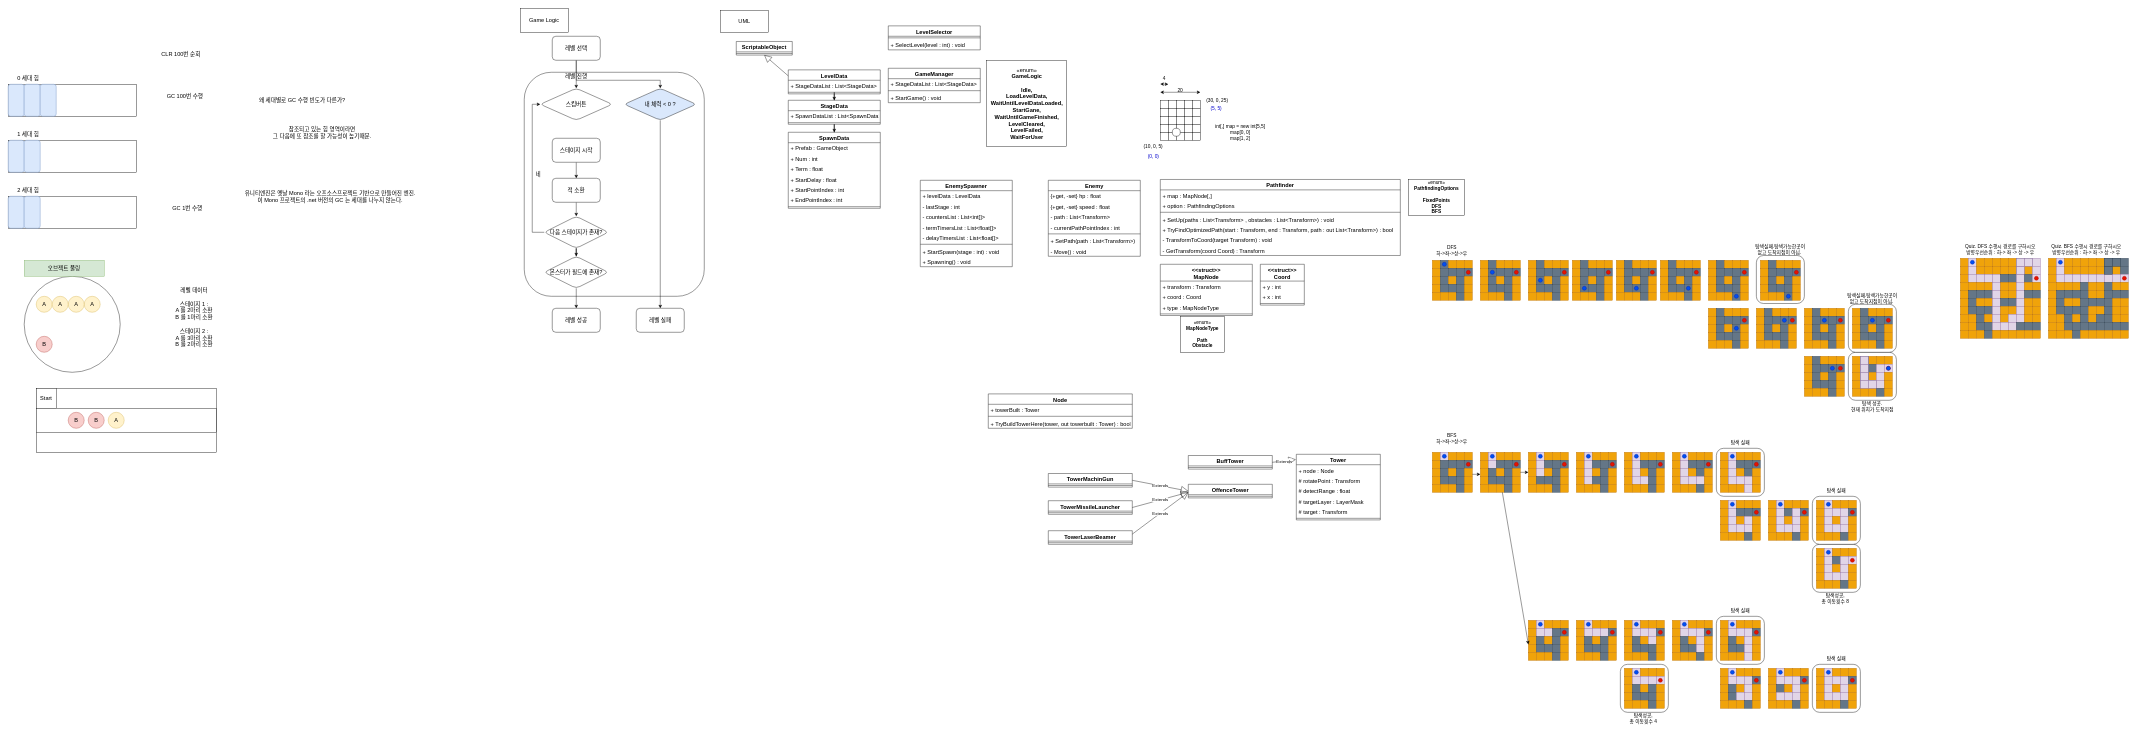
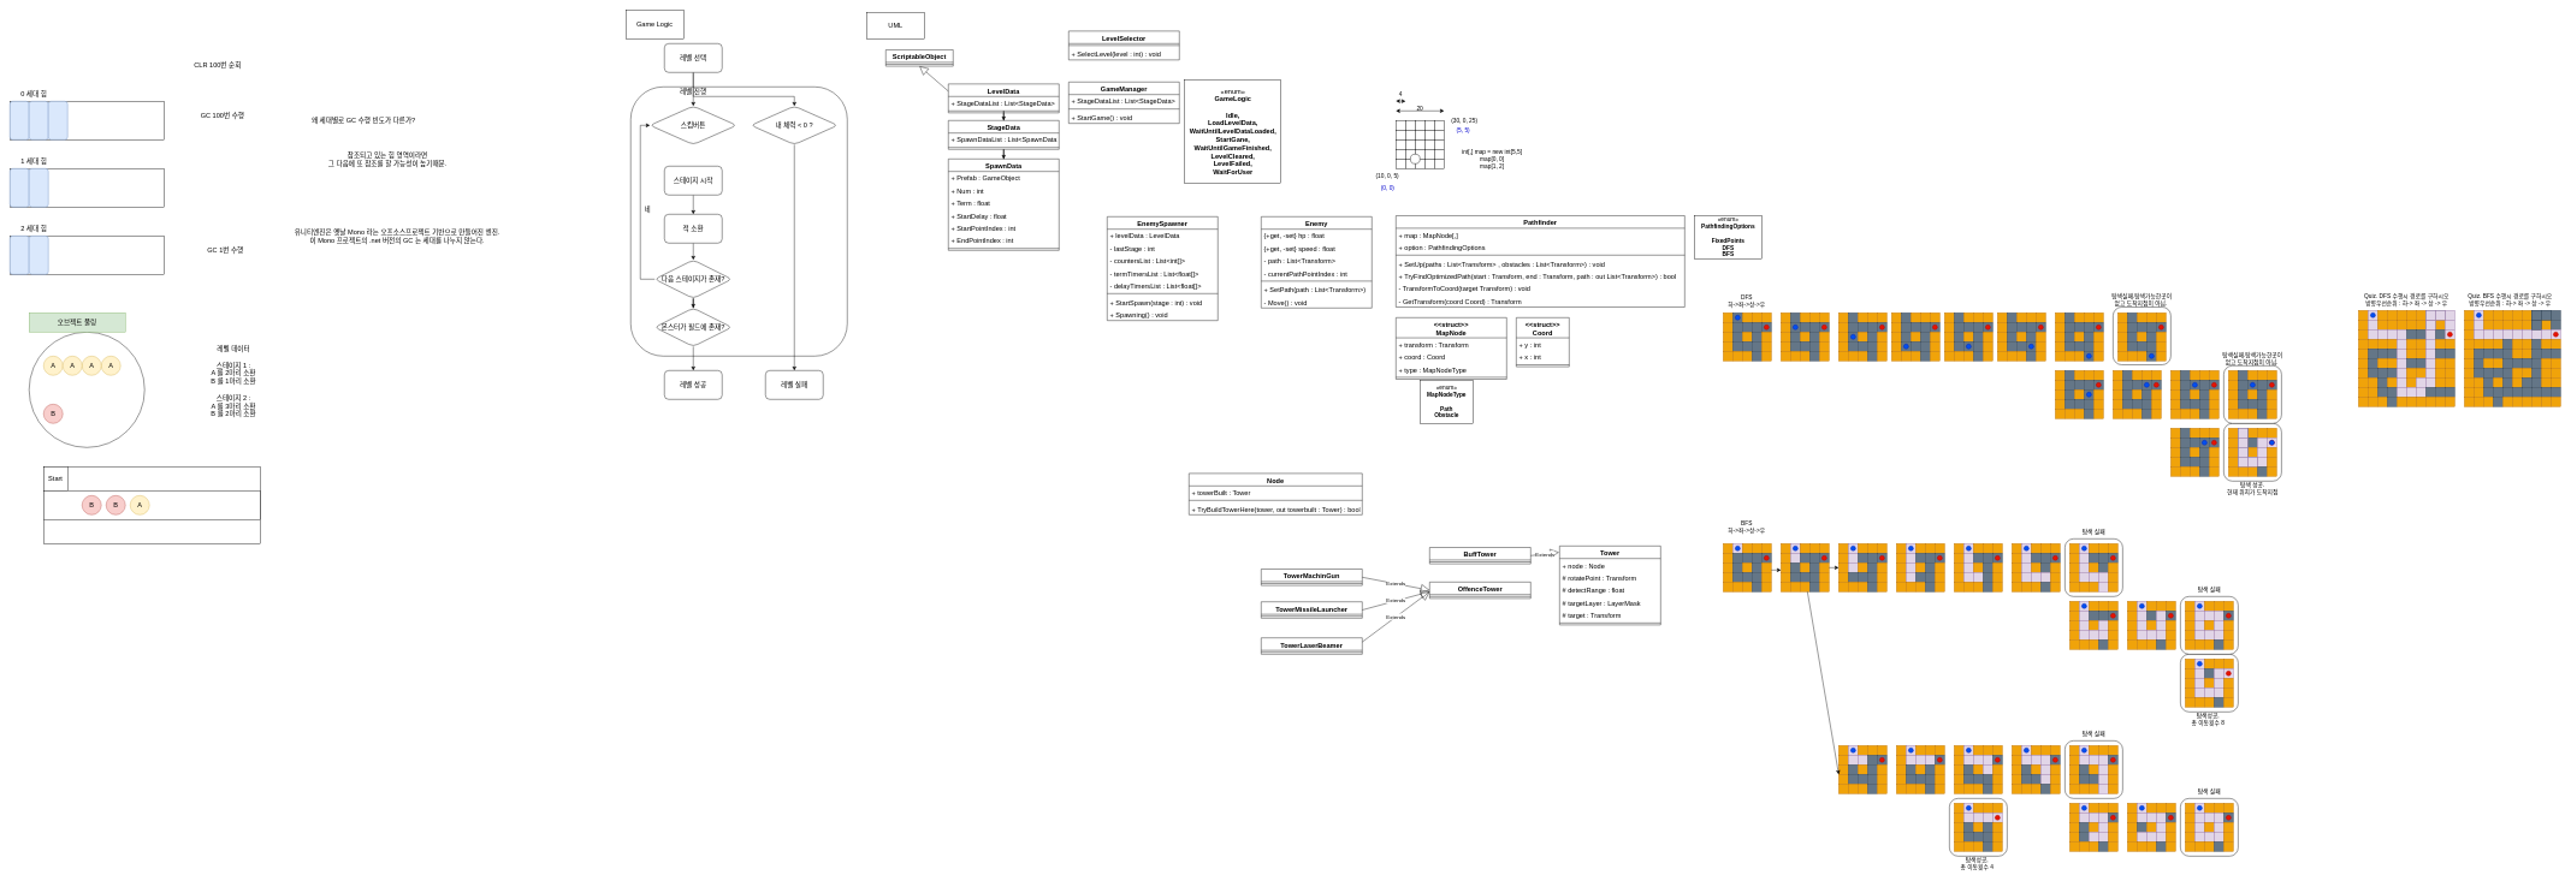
- <mxCell id="92" value="«enum»&lt;br&gt;&lt;b&gt;GameLogic&lt;br&gt;&lt;br&gt;Idle,&lt;br&gt;LoadLevelData,&lt;br&gt;WaitUntilLevelDataLoaded,&lt;br&gt;StartGane,&lt;br&gt;WaitUntilGameFinished,&lt;br&gt;LevelCleared,&lt;br&gt;LevelFailed,&lt;br&gt;WaitForUser&lt;br&gt;&lt;/b&gt;" style="html=1;fontSize=14;" parent="1" vertex="1"><mxGeometry x="2466" y="150" width="200" height="215" as="geometry" /></mxCell>
+ <mxCell id="92" value="«enum»&lt;br&gt;&lt;b&gt;GameLogic&lt;br&gt;&lt;br&gt;Idle,&lt;br&gt;LoadLevelData,&lt;br&gt;WaitUntilLevelDataLoaded,&lt;br&gt;StartGane,&lt;br&gt;WaitUntilGameFinished,&lt;br&gt;LevelCleared,&lt;br&gt;LevelFailed,&lt;br&gt;WaitForUser&lt;br&gt;&lt;/b&gt;" style="html=1;fontSize=14;" parent="1" vertex="1"><mxGeometry x="2461" y="165" width="200" height="215" as="geometry" /></mxCell>
- <mxCell id="70" value="내 체력 &amp;lt; 0 ?" style="rhombus;whiteSpace=wrap;html=1;fontSize=14;rounded=1;fillColor=#dae8fc;" parent="1" vertex="1"><mxGeometry x="1560" y="220" width="180" height="80" as="geometry" /></mxCell>
+ <mxCell id="70" value="내 체력 &amp;lt; 0 ?" style="rhombus;whiteSpace=wrap;html=1;fontSize=14;rounded=1;" parent="1" vertex="1"><mxGeometry x="1560" y="220" width="180" height="80" as="geometry" /></mxCell>
